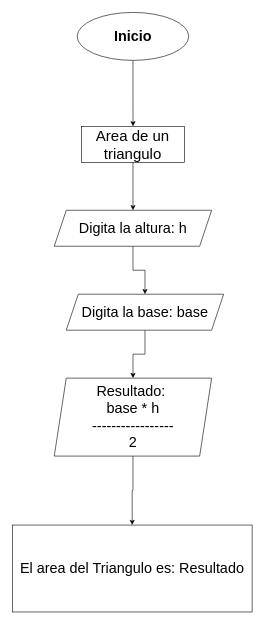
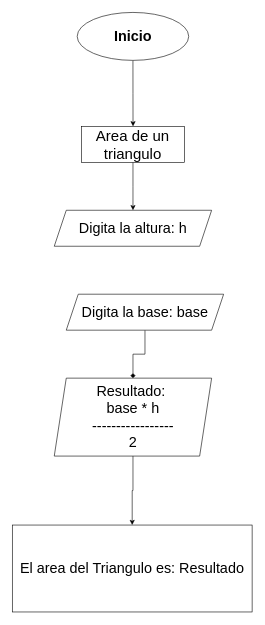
- <mxCell id="7" value="" style="edgeStyle=orthogonalEdgeStyle;rounded=0;orthogonalLoop=1;jettySize=auto;html=1;fontSize=24;" edge="1" parent="1" source="8" target="10"><mxGeometry relative="1" as="geometry" /></mxCell>
- <mxCell id="9" value="" style="edgeStyle=orthogonalEdgeStyle;rounded=0;orthogonalLoop=1;jettySize=auto;html=1;fontSize=23;" edge="1" parent="1" source="10" target="12"><mxGeometry relative="1" as="geometry" /></mxCell>
+ <mxCell id="9" value="" style="edgeStyle=orthogonalEdgeStyle;rounded=0;orthogonalLoop=1;jettySize=auto;html=1;fontSize=23;endArrow=diamond;" edge="1" parent="1" source="10" target="12"><mxGeometry relative="1" as="geometry" /></mxCell>
